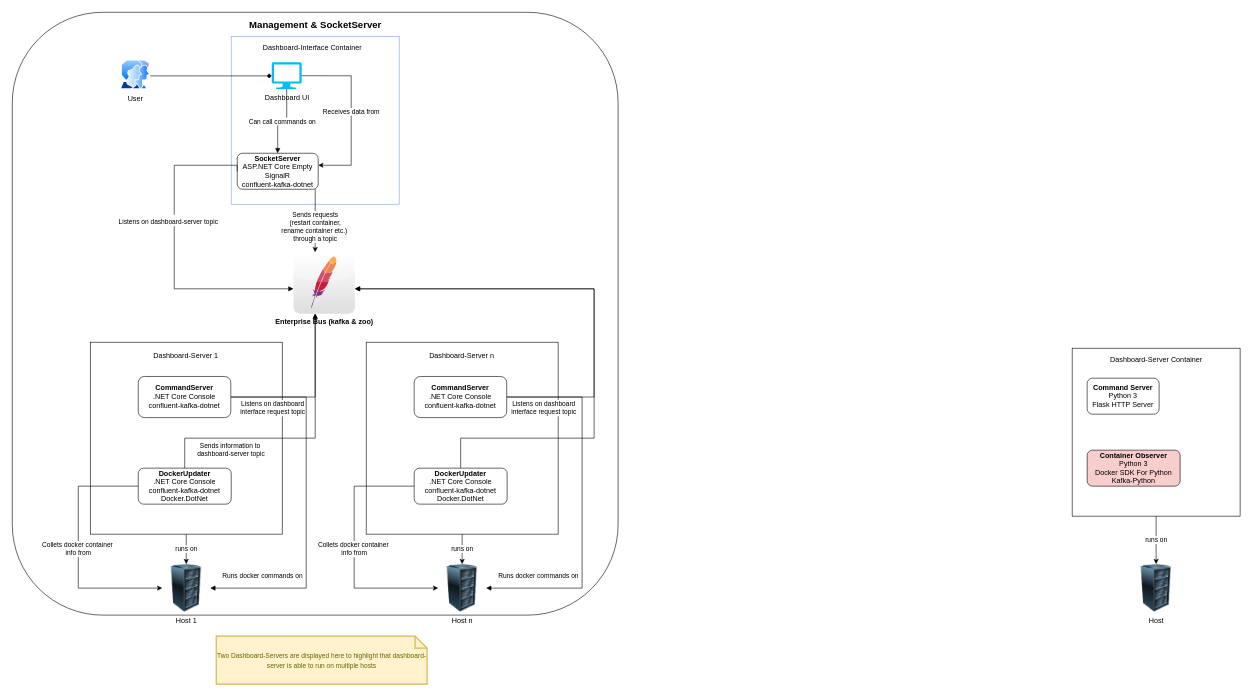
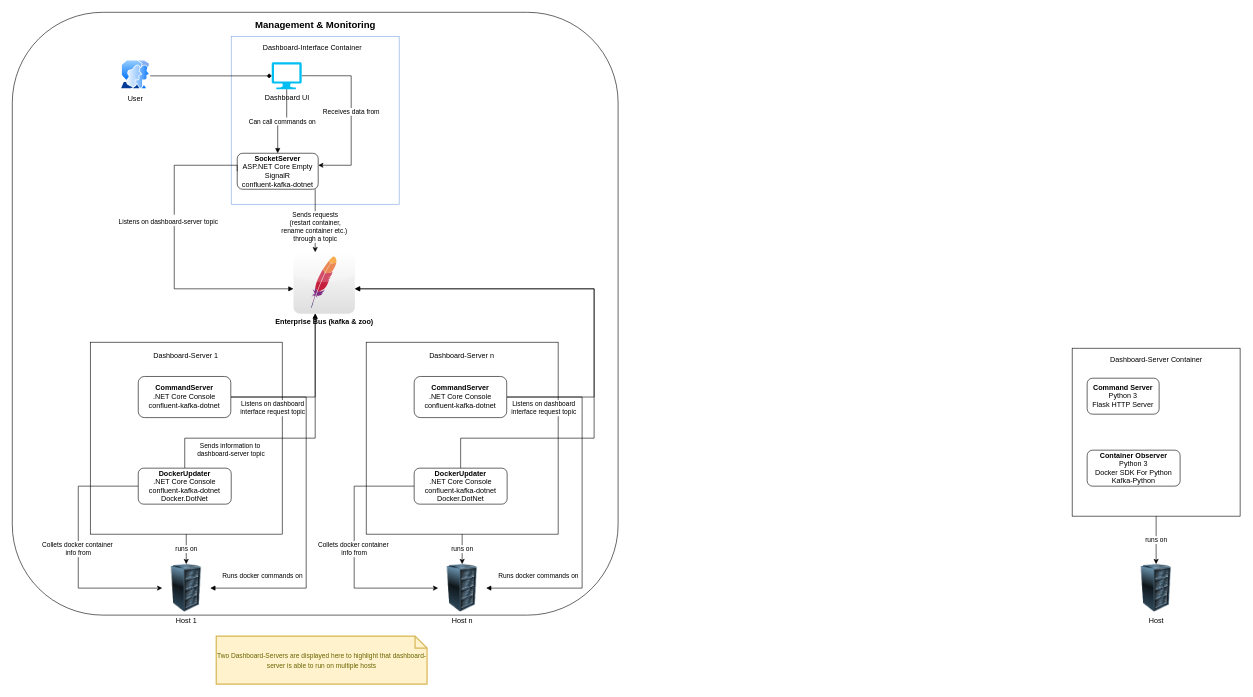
- <mxCell id="6" value="Management &amp;amp; SocketServer" style="text;html=1;strokeColor=none;fillColor=none;align=center;verticalAlign=middle;whiteSpace=wrap;rounded=0;fontSize=16;fontStyle=1" parent="1" vertex="1"><mxGeometry x="388.5" width="273" height="20" as="geometry" y="30" /></mxCell>
+ <mxCell id="6" value="Management &amp;amp; Monitoring" style="text;html=1;strokeColor=none;fillColor=none;align=center;verticalAlign=middle;whiteSpace=wrap;rounded=0;fontSize=16;fontStyle=1" parent="1" vertex="1"><mxGeometry x="388.5" width="273" height="20" as="geometry" y="30" /></mxCell>
- <mxCell id="20" value="&lt;b&gt;Container Observer&lt;/b&gt;&lt;br&gt;Python 3&lt;br&gt;Docker SDK For Python&lt;br&gt;Kafka-Python" style="rounded=1;whiteSpace=wrap;html=1;fillColor=#f8cecc;" parent="15" vertex="1"><mxGeometry x="25" y="130" width="155" height="60" as="geometry" /></mxCell>
+ <mxCell id="20" value="&lt;b&gt;Container Observer&lt;/b&gt;&lt;br&gt;Python 3&lt;br&gt;Docker SDK For Python&lt;br&gt;Kafka-Python" style="rounded=1;whiteSpace=wrap;html=1;" parent="15" vertex="1"><mxGeometry x="25" y="130" width="155" height="60" as="geometry" /></mxCell>
